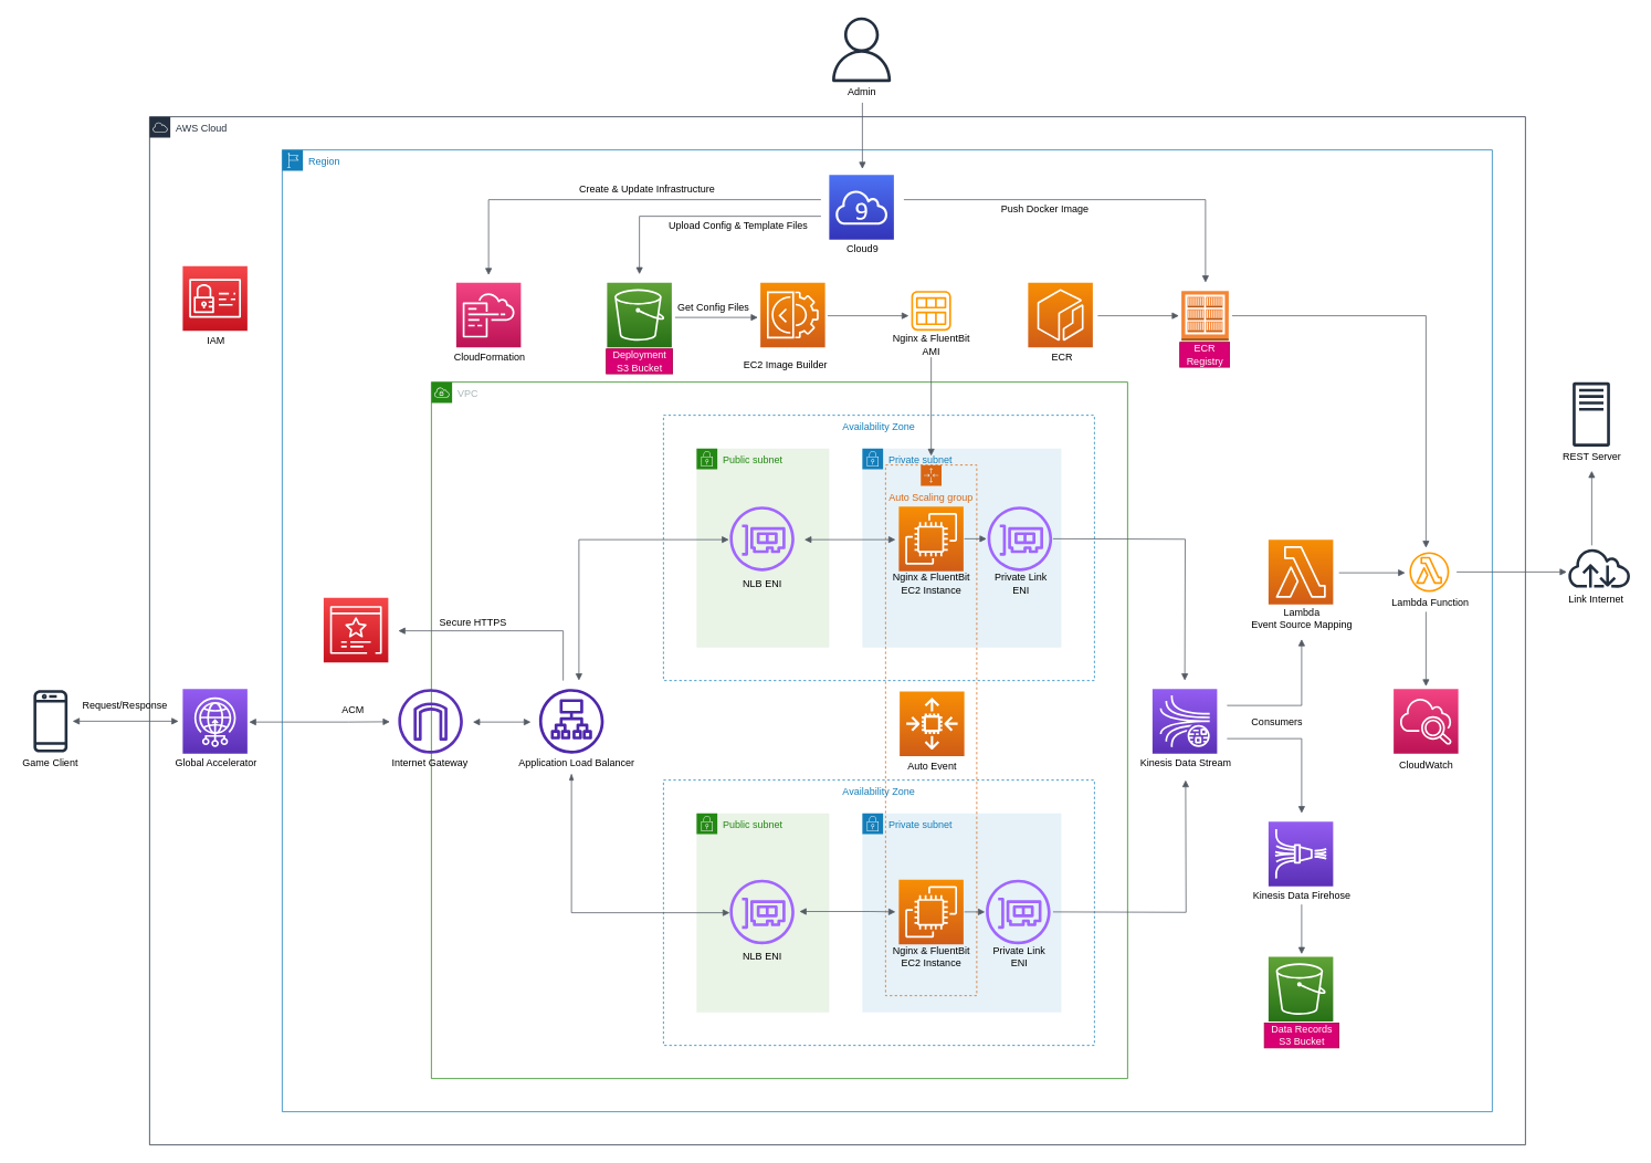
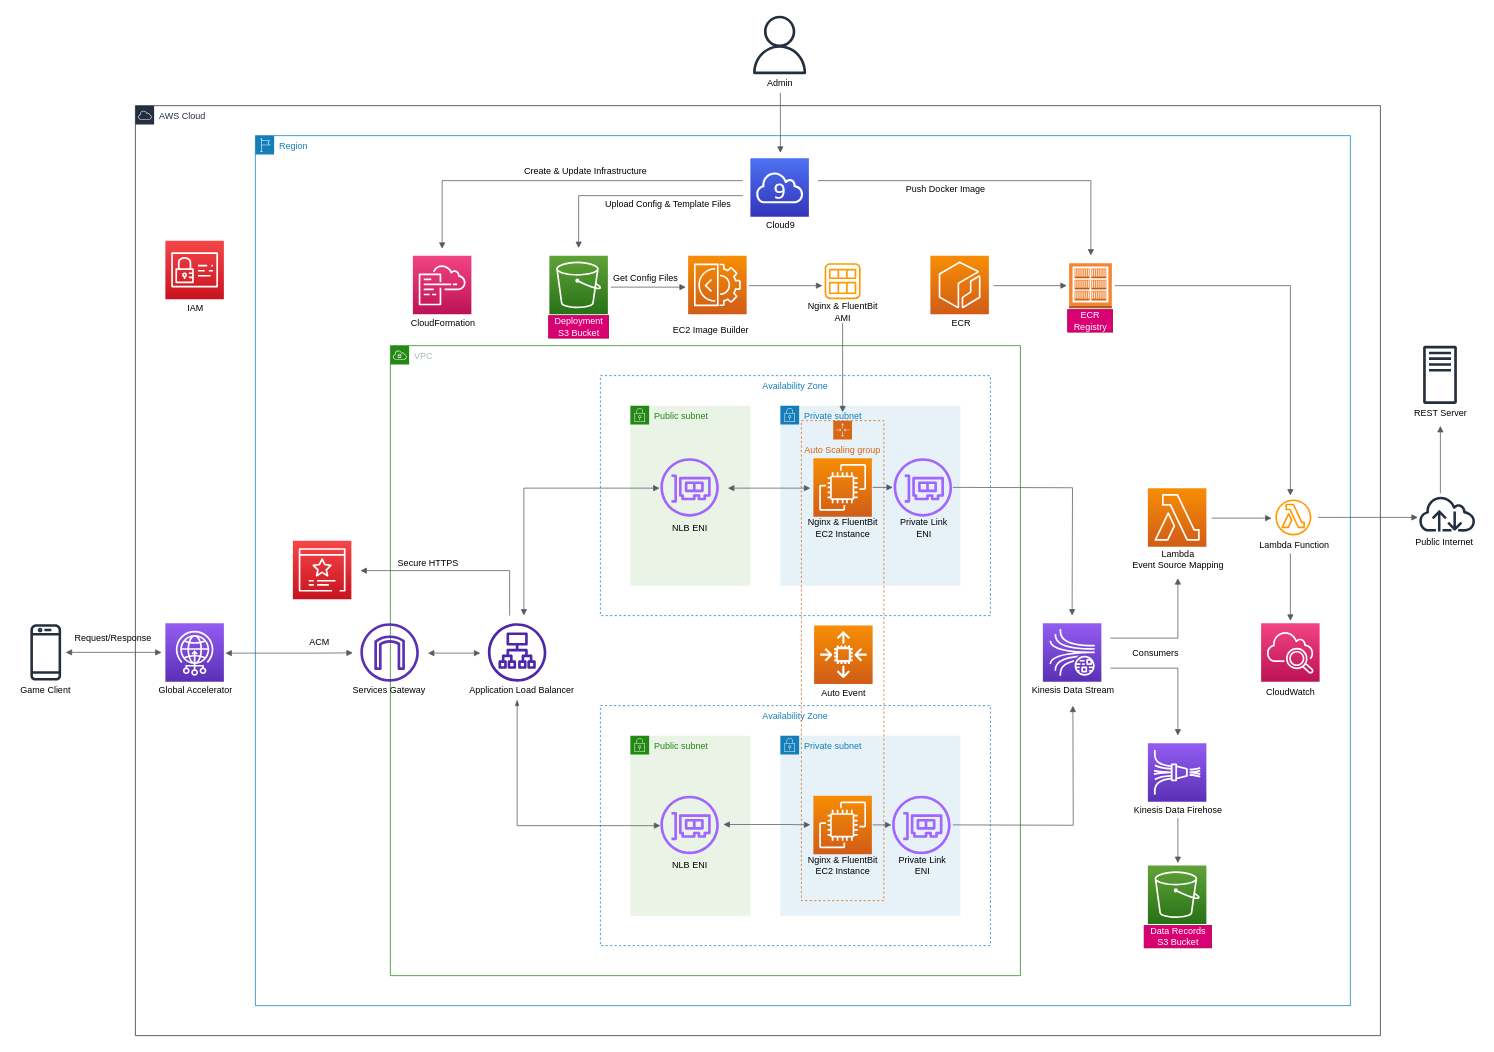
- <mxCell id="108" value="Link Internet" style="text;html=1;resizable=0;autosize=1;align=center;verticalAlign=middle;points=[];fillColor=none;strokeColor=none;rounded=0;shadow=0;" parent="65" vertex="1"><mxGeometry x="1880" y="712" width="90" height="20" as="geometry" /></mxCell>
+ <mxCell id="108" value="Public Internet" style="text;html=1;resizable=0;autosize=1;align=center;verticalAlign=middle;points=[];fillColor=none;strokeColor=none;rounded=0;shadow=0;" parent="65" vertex="1"><mxGeometry x="1880" y="712" width="90" height="20" as="geometry" /></mxCell>
- <mxCell id="76" value="Internet Gateway" style="text;html=1;resizable=0;autosize=1;align=center;verticalAlign=middle;points=[];fillColor=none;strokeColor=none;rounded=0;shadow=0;" parent="65" vertex="1"><mxGeometry x="463" y="910" width="110" height="20" as="geometry" /></mxCell>
+ <mxCell id="76" value="Services Gateway" style="text;html=1;resizable=0;autosize=1;align=center;verticalAlign=middle;points=[];fillColor=none;strokeColor=none;rounded=0;shadow=0;" parent="65" vertex="1"><mxGeometry x="463" y="910" width="110" height="20" as="geometry" /></mxCell>
